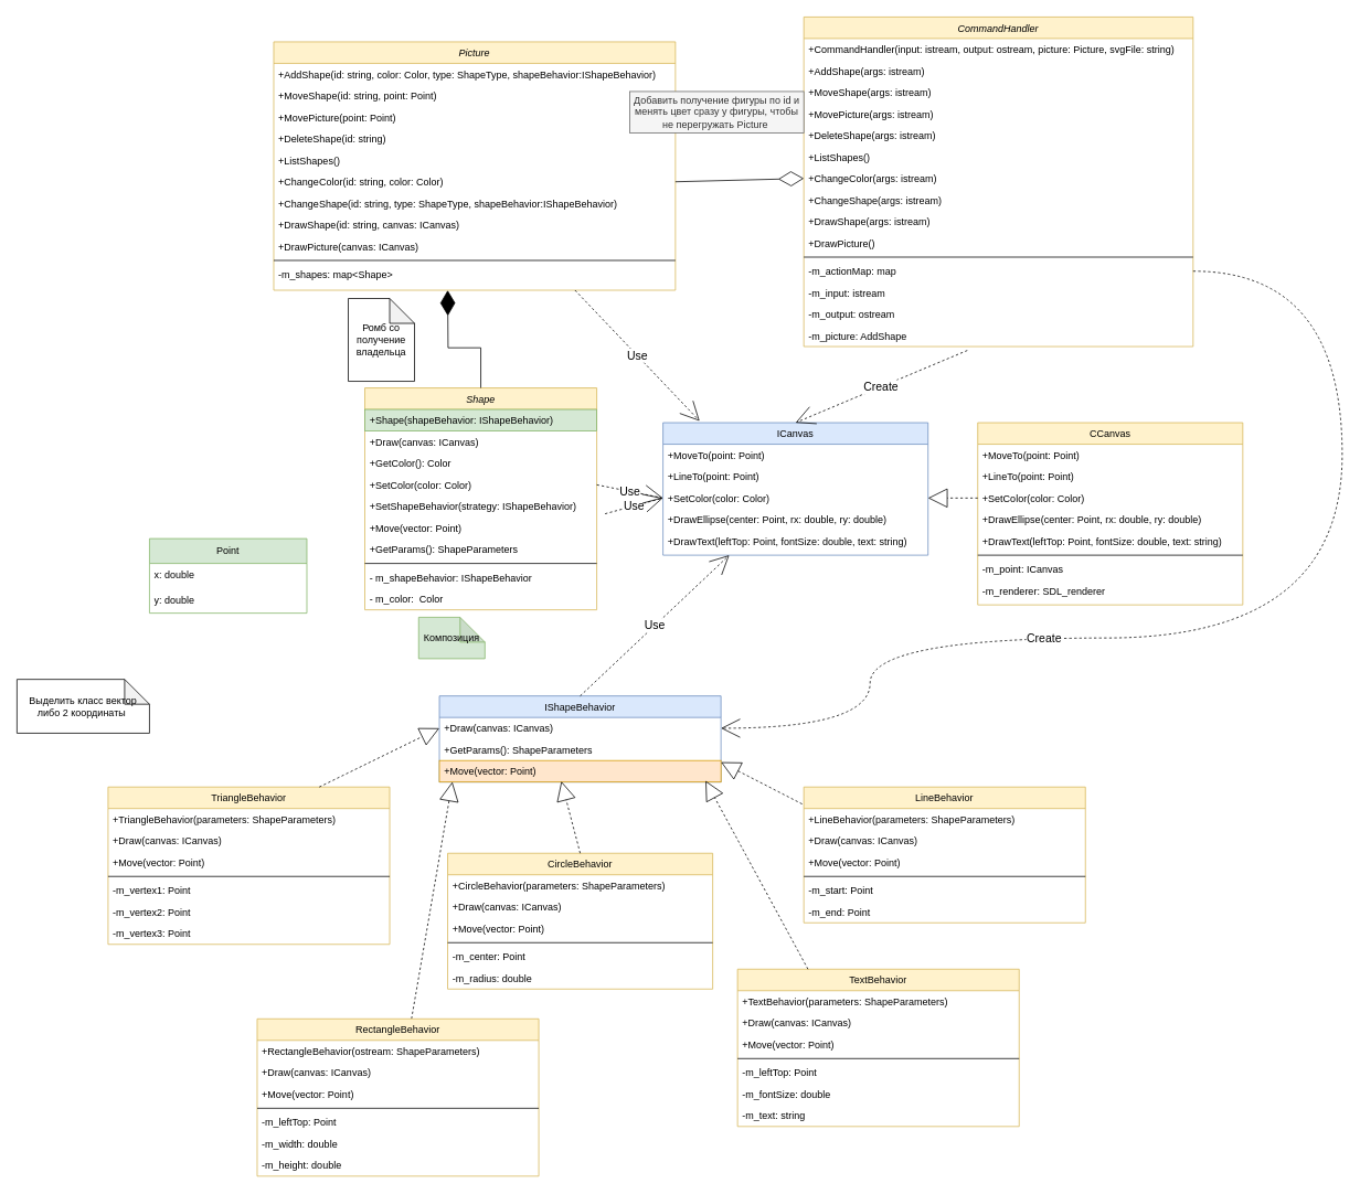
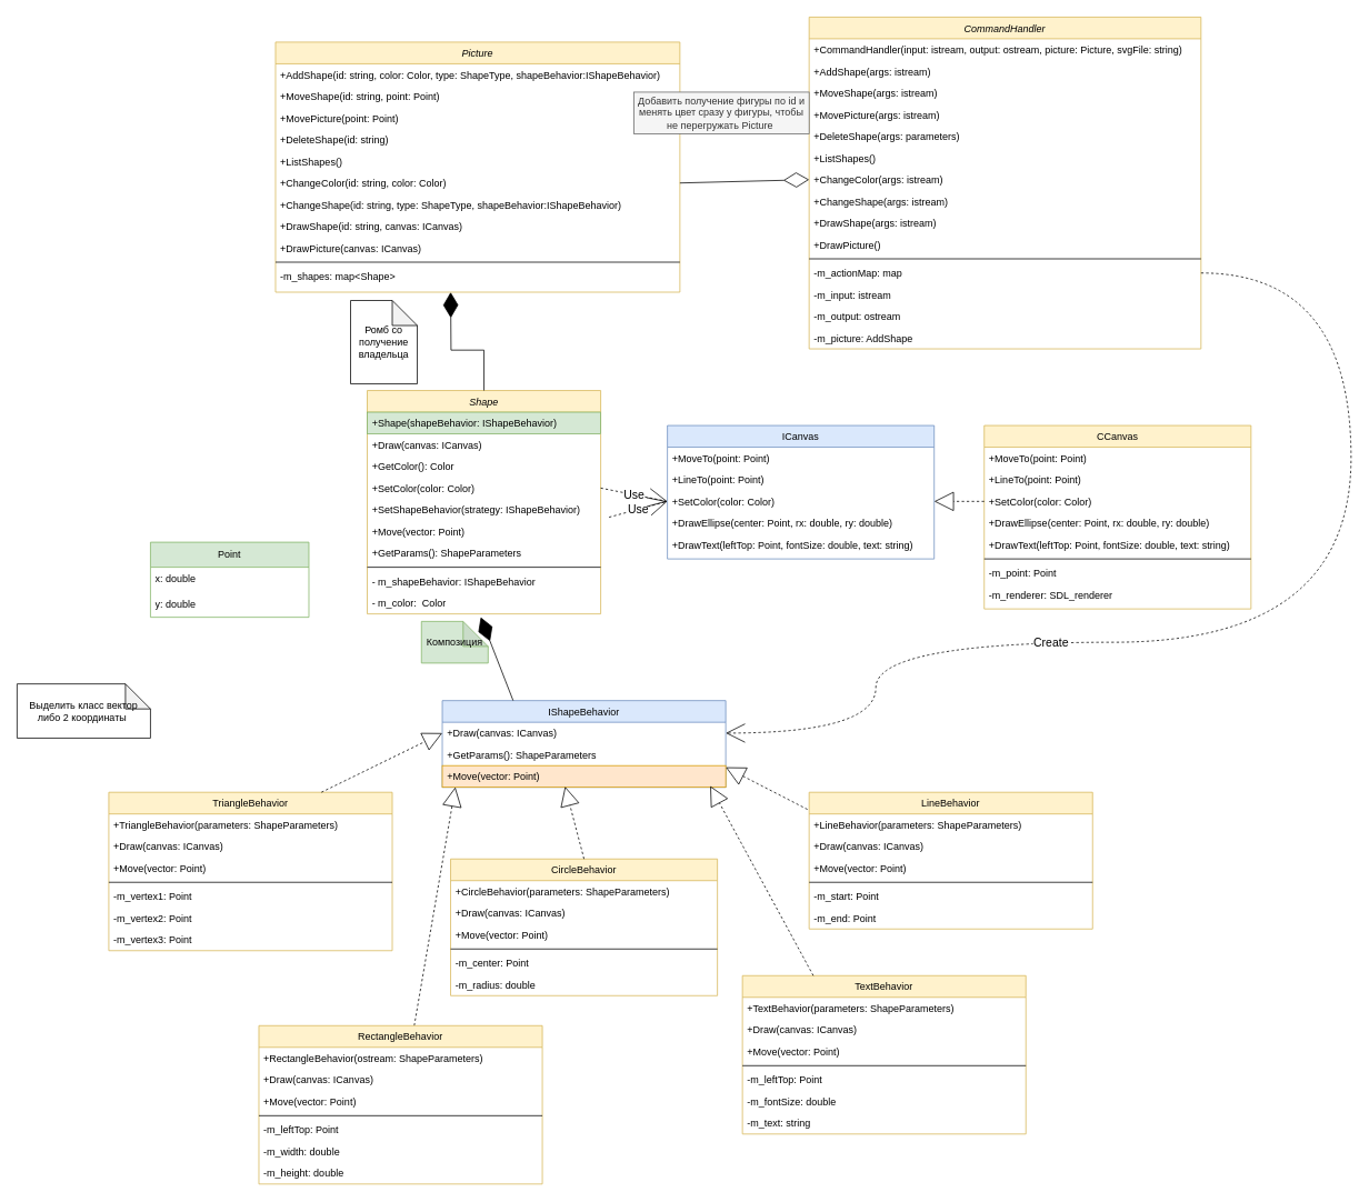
- <mxCell id="88" value="+DeleteShape(args: istream)" style="text;align=left;verticalAlign=top;spacingLeft=4;spacingRight=4;overflow=hidden;rotatable=0;points=[[0,0.5],[1,0.5]];portConstraint=eastwest;rounded=0;shadow=0;html=0;" vertex="1" parent="83"><mxGeometry y="130" width="470" height="26" as="geometry" /></mxCell>
+ <mxCell id="88" value="+DeleteShape(args: parameters)" style="text;align=left;verticalAlign=top;spacingLeft=4;spacingRight=4;overflow=hidden;rotatable=0;points=[[0,0.5],[1,0.5]];portConstraint=eastwest;rounded=0;shadow=0;html=0;" vertex="1" parent="83"><mxGeometry y="130" width="470" height="26" as="geometry" /></mxCell>
- <mxCell id="113" value="Use" style="rounded=0;orthogonalLoop=1;jettySize=auto;html=1;endArrow=open;endFill=0;strokeWidth=1;endSize=21;entryX=0.138;entryY=-0.013;entryDx=0;entryDy=0;dashed=1;exitX=0.75;exitY=1;exitDx=0;exitDy=0;fontSize=14;entryPerimeter=0;" edge="1" parent="1" source="100" target="18"><mxGeometry relative="1" as="geometry"><mxPoint x="730" y="573" as="sourcePoint" /><mxPoint x="810" y="611" as="targetPoint" /></mxGeometry></mxCell>
- <mxCell id="114" value="Create" style="rounded=0;orthogonalLoop=1;jettySize=auto;html=1;endArrow=open;endFill=0;strokeWidth=1;endSize=21;entryX=0.5;entryY=0;entryDx=0;entryDy=0;dashed=1;exitX=0.42;exitY=1.182;exitDx=0;exitDy=0;fontSize=14;exitPerimeter=0;" edge="1" parent="1" source="98" target="18"><mxGeometry relative="1" as="geometry"><mxPoint x="960" y="410" as="sourcePoint" /><mxPoint x="1092" y="508" as="targetPoint" /></mxGeometry></mxCell>
- <mxCell id="82" value="Use" style="rounded=0;orthogonalLoop=1;jettySize=auto;html=1;endArrow=open;endFill=0;strokeWidth=1;endSize=21;entryX=0.25;entryY=1;entryDx=0;entryDy=0;dashed=1;exitX=0.5;exitY=0;exitDx=0;exitDy=0;fontSize=14;" edge="1" parent="1" source="13" target="18"><mxGeometry relative="1" as="geometry"><mxPoint x="730" y="573" as="sourcePoint" /><mxPoint x="810" y="611" as="targetPoint" /></mxGeometry></mxCell>
- <mxCell id="78" value="-m_point: ICanvas" style="text;align=left;verticalAlign=top;spacingLeft=4;spacingRight=4;overflow=hidden;rotatable=0;points=[[0,0.5],[1,0.5]];portConstraint=eastwest;" vertex="1" parent="71"><mxGeometry y="164" width="320" height="26" as="geometry" /></mxCell>
+ <mxCell id="78" value="-m_point: Point" style="text;align=left;verticalAlign=top;spacingLeft=4;spacingRight=4;overflow=hidden;rotatable=0;points=[[0,0.5],[1,0.5]];portConstraint=eastwest;" vertex="1" parent="71"><mxGeometry y="164" width="320" height="26" as="geometry" /></mxCell>
+ <mxCell id="24" value="" style="endArrow=diamondThin;html=1;rounded=0;exitX=0.25;exitY=0;exitDx=0;exitDy=0;entryX=0.486;entryY=1.154;entryDx=0;entryDy=0;entryPerimeter=0;endFill=1;endSize=28;fillColor=#d80073;strokeColor=#000000;" parent="1" source="13" target="12" edge="1"><mxGeometry width="50" height="50" relative="1" as="geometry"><mxPoint x="640" y="760" as="sourcePoint" /><mxPoint x="690" y="710" as="targetPoint" /></mxGeometry></mxCell>
